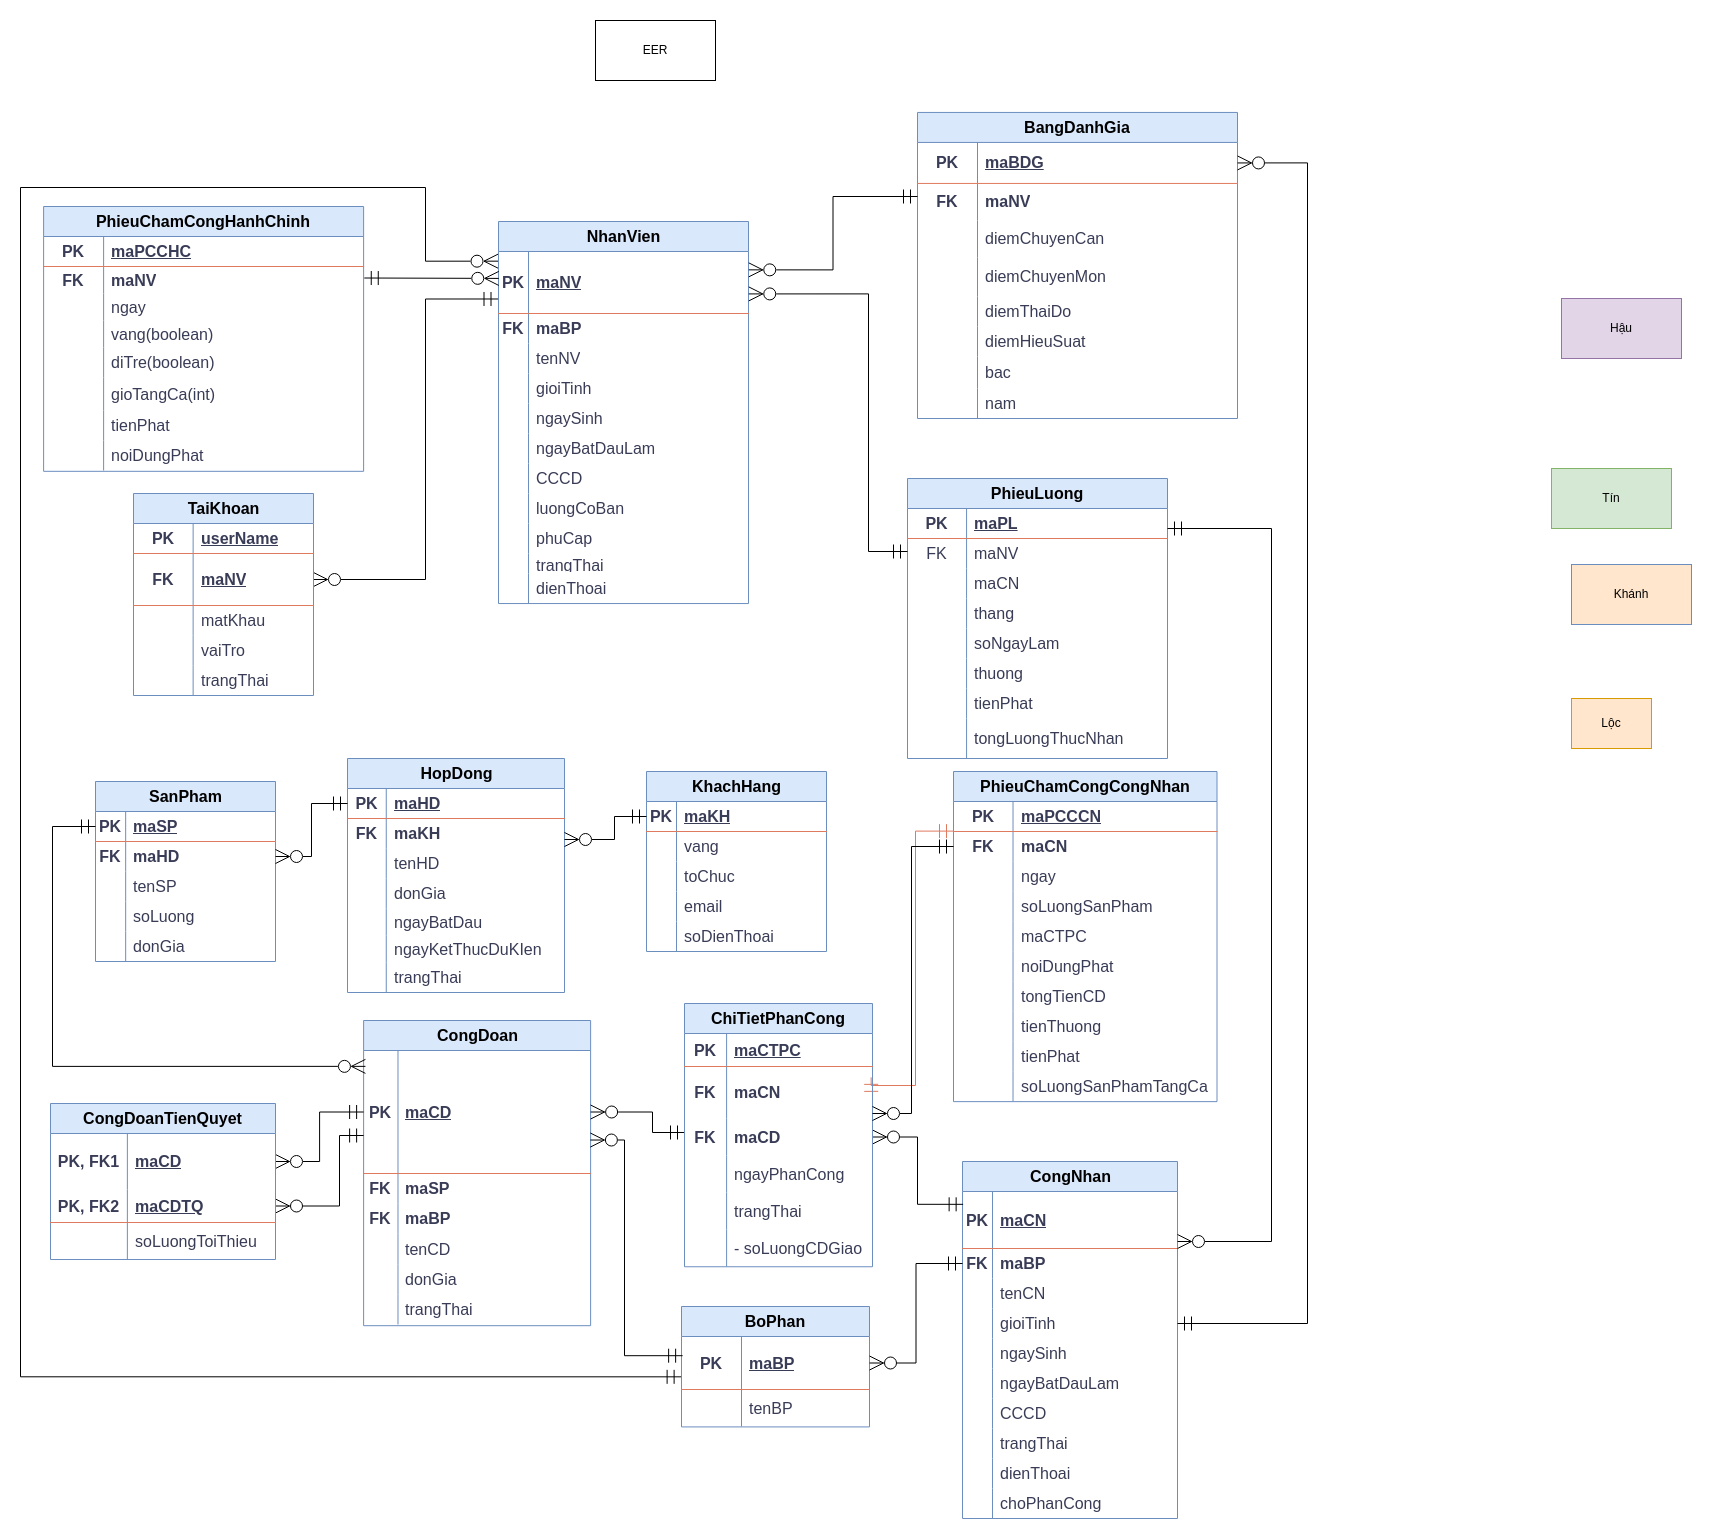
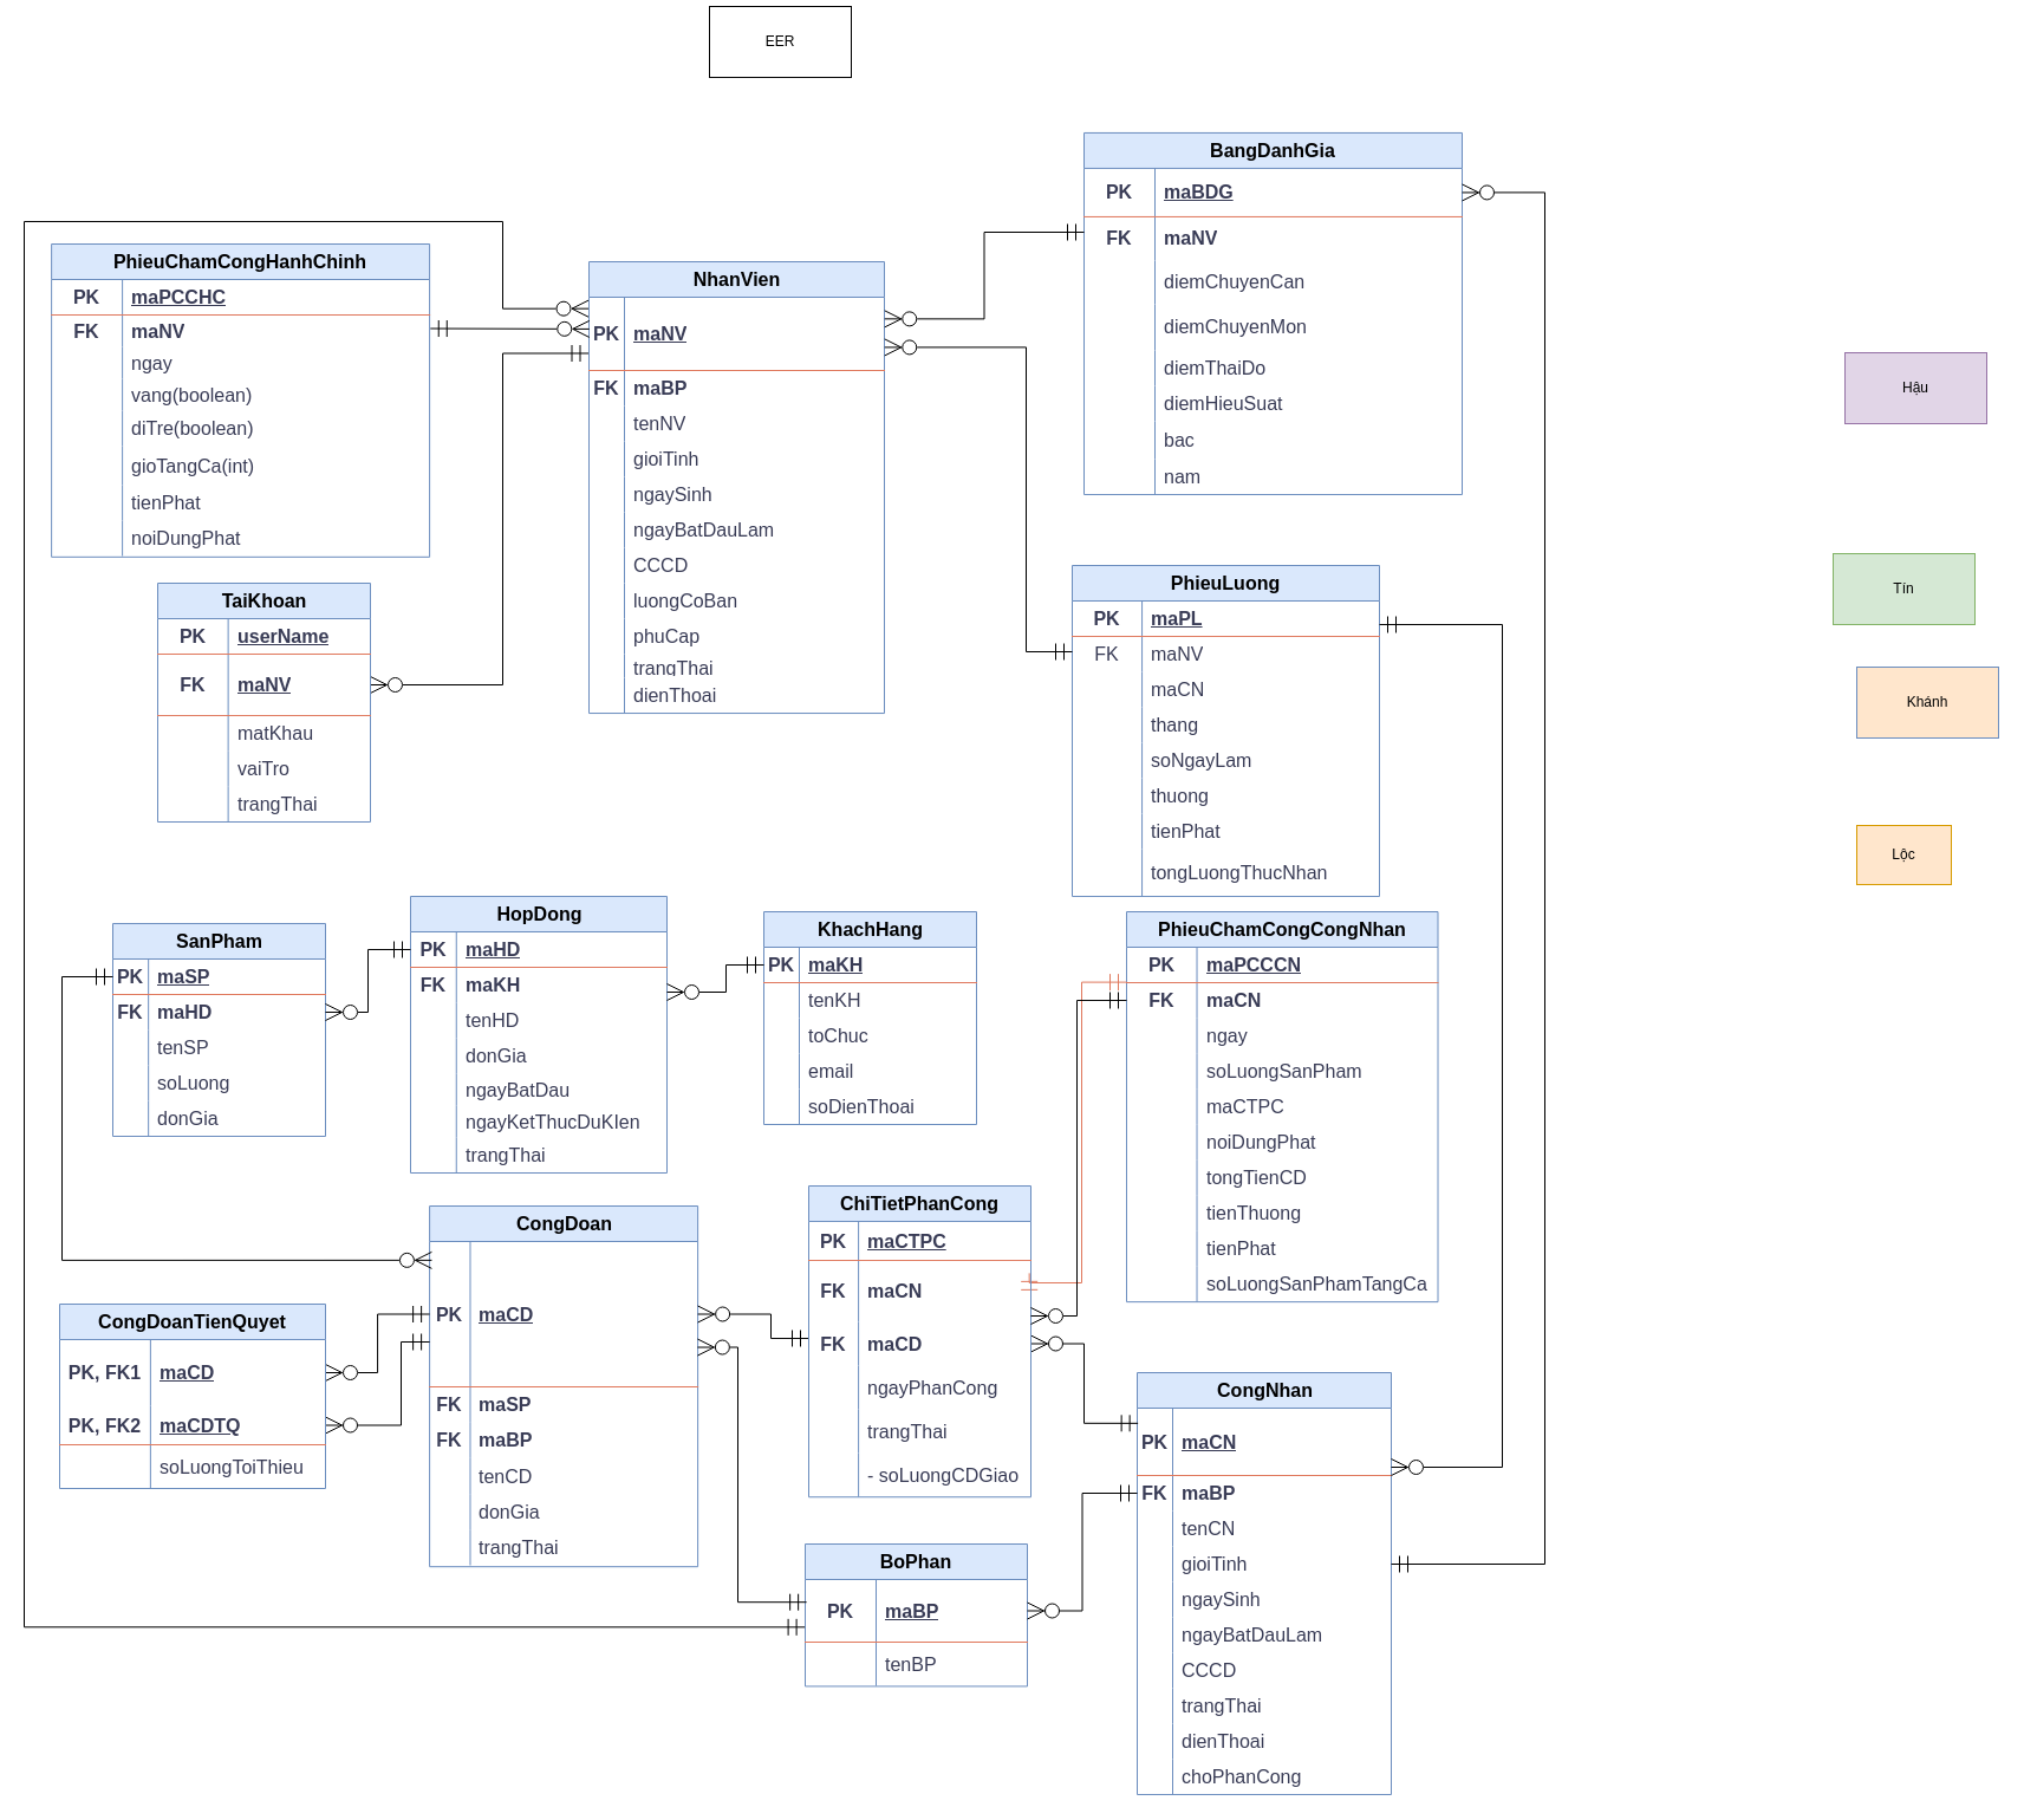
- <mxCell id="253" value="EER" style="whiteSpace=wrap;html=1;" parent="1" vertex="1"><mxGeometry x="595" y="20" width="120" height="60" as="geometry" /></mxCell>
+ <mxCell id="253" value="EER" style="whiteSpace=wrap;html=1;" parent="1" vertex="1"><mxGeometry x="600" y="5" width="120" height="60" as="geometry" /></mxCell>
- <mxCell id="77" value="vang" style="shape=partialRectangle;connectable=0;fillColor=none;top=0;left=0;bottom=0;right=0;align=left;spacingLeft=6;overflow=hidden;whiteSpace=wrap;html=1;labelBackgroundColor=none;strokeColor=#E07A5F;fontColor=#393C56;fontSize=16;" parent="75" vertex="1"><mxGeometry x="30" width="150" height="30" as="geometry"><mxRectangle width="150" height="30" as="alternateBounds" /></mxGeometry></mxCell>
+ <mxCell id="77" value="tenKH" style="shape=partialRectangle;connectable=0;fillColor=none;top=0;left=0;bottom=0;right=0;align=left;spacingLeft=6;overflow=hidden;whiteSpace=wrap;html=1;labelBackgroundColor=none;strokeColor=#E07A5F;fontColor=#393C56;fontSize=16;" parent="75" vertex="1"><mxGeometry x="30" width="150" height="30" as="geometry"><mxRectangle width="150" height="30" as="alternateBounds" /></mxGeometry></mxCell>
